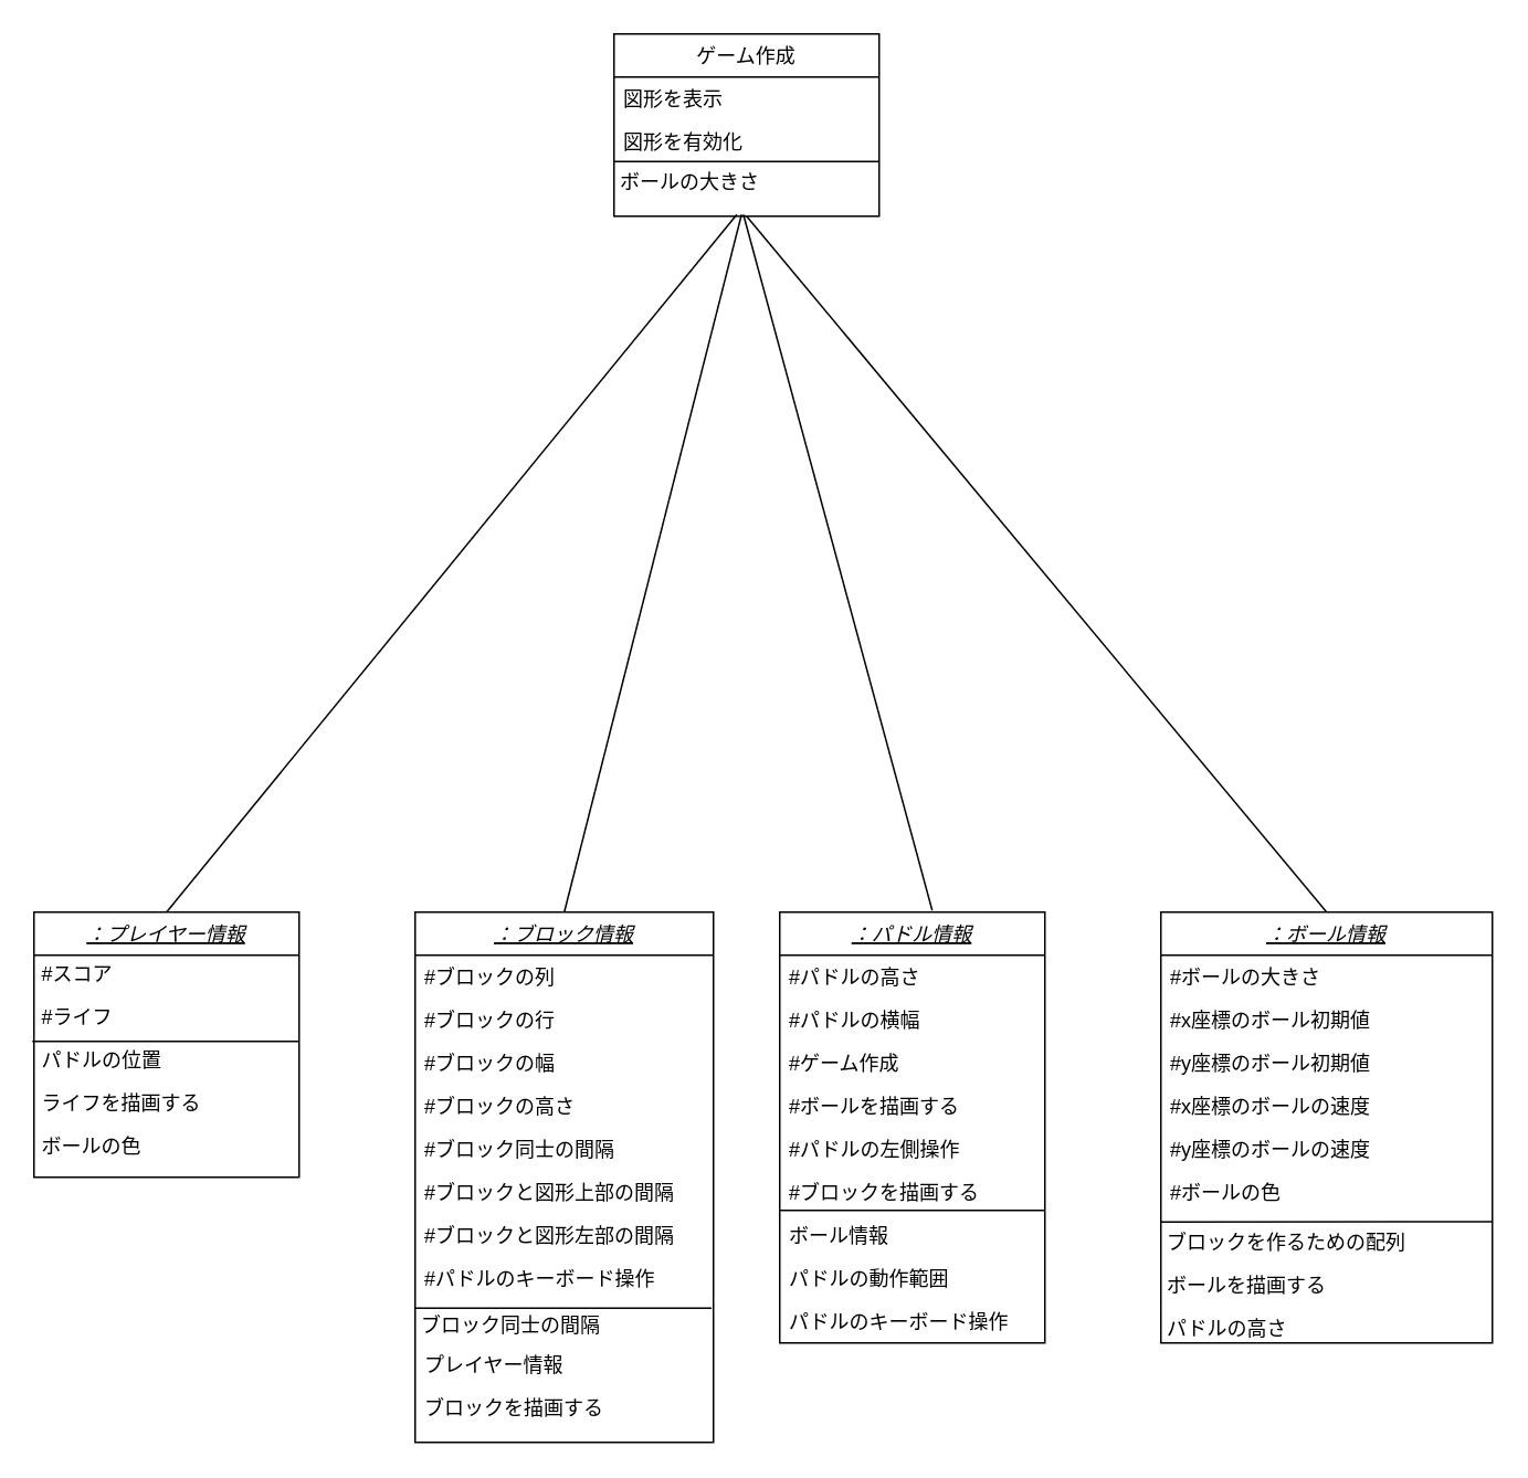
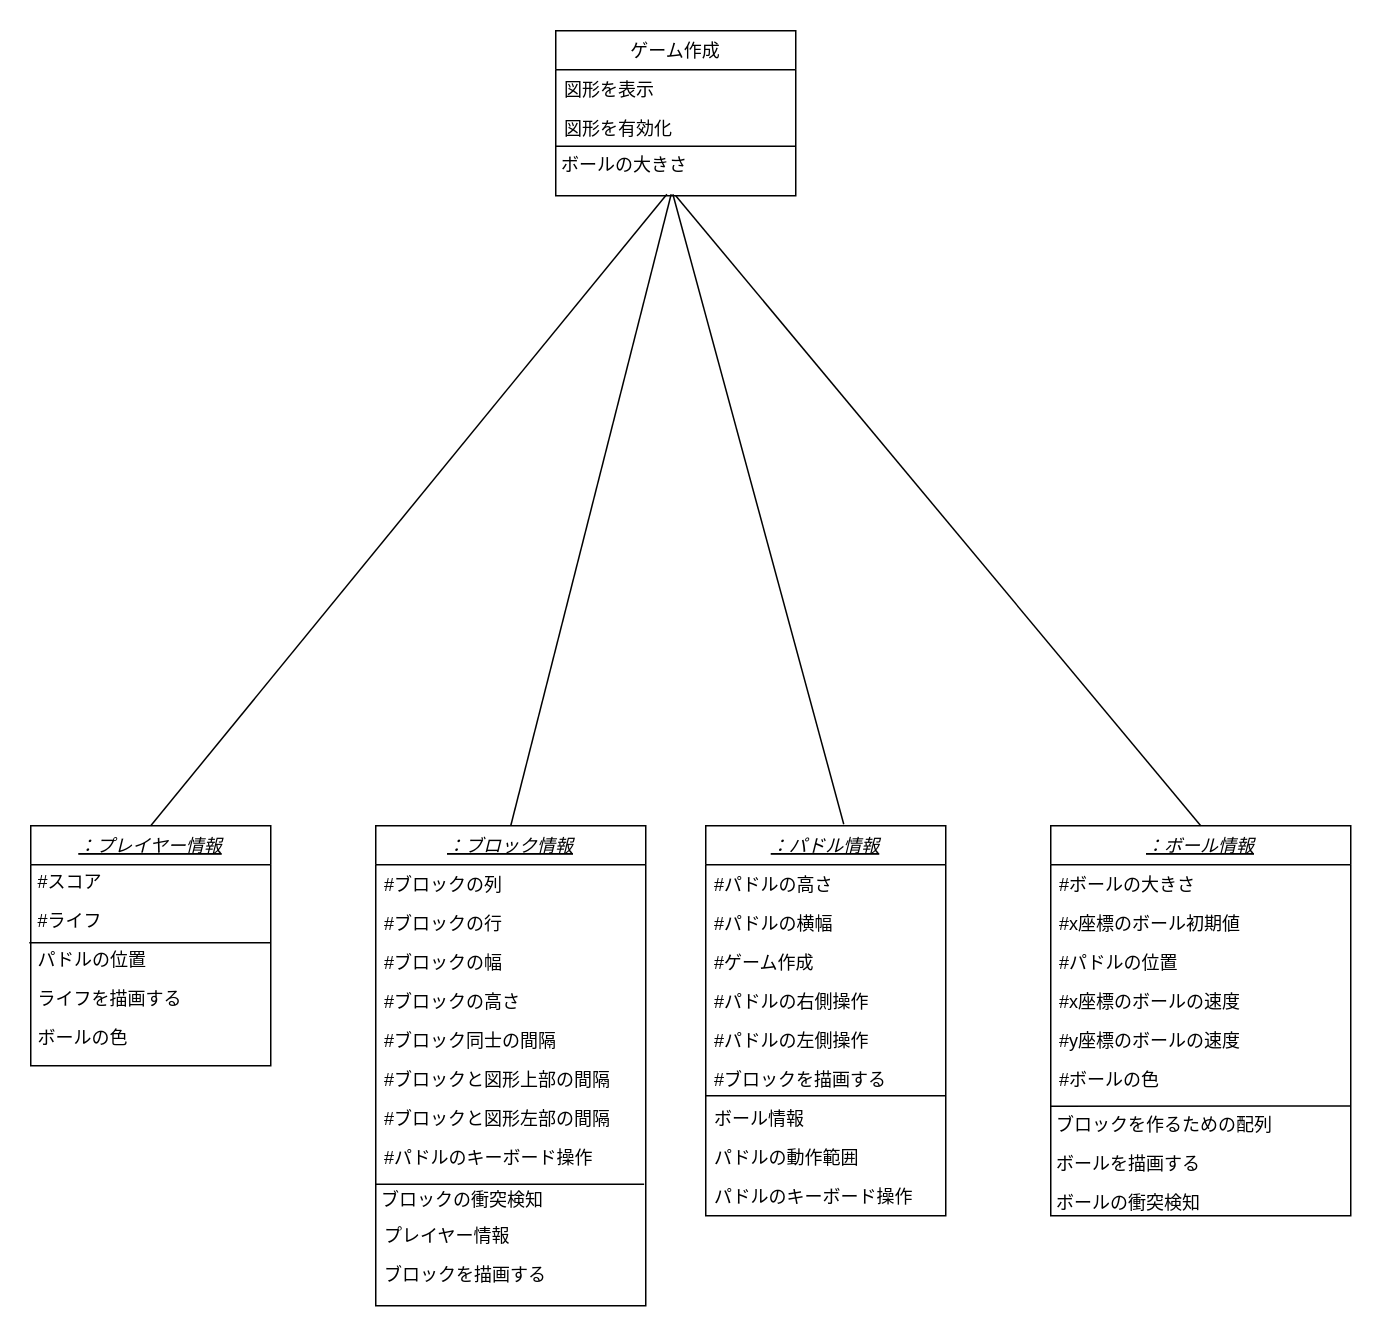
- <mxCell id="34" value="#y座標のボール初期値" style="text;align=left;verticalAlign=top;spacingLeft=4;spacingRight=4;overflow=hidden;rotatable=0;points=[[0,0.5],[1,0.5]];portConstraint=eastwest;rounded=0;shadow=0;html=0;" parent="31" vertex="1"><mxGeometry y="78" width="200" height="26" as="geometry" /></mxCell>
+ <mxCell id="34" value="#パドルの位置" style="text;align=left;verticalAlign=top;spacingLeft=4;spacingRight=4;overflow=hidden;rotatable=0;points=[[0,0.5],[1,0.5]];portConstraint=eastwest;rounded=0;shadow=0;html=0;" parent="31" vertex="1"><mxGeometry y="78" width="200" height="26" as="geometry" /></mxCell>
- <mxCell id="24" value="#ボールを描画する" style="text;align=left;verticalAlign=top;spacingLeft=4;spacingRight=4;overflow=hidden;rotatable=0;points=[[0,0.5],[1,0.5]];portConstraint=eastwest;rounded=0;shadow=0;html=0;" parent="20" vertex="1"><mxGeometry y="104" width="160" height="26" as="geometry" /></mxCell>
+ <mxCell id="24" value="#パドルの右側操作" style="text;align=left;verticalAlign=top;spacingLeft=4;spacingRight=4;overflow=hidden;rotatable=0;points=[[0,0.5],[1,0.5]];portConstraint=eastwest;rounded=0;shadow=0;html=0;" parent="20" vertex="1"><mxGeometry y="104" width="160" height="26" as="geometry" /></mxCell>
- <mxCell id="12" value="ブロック同士の間隔" style="text;align=left;verticalAlign=top;spacingLeft=0;spacingRight=4;overflow=hidden;rotatable=0;points=[[0,0.5],[1,0.5]];portConstraint=eastwest;rounded=0;shadow=0;html=0;spacing=4;" parent="2" vertex="1"><mxGeometry y="234" width="180" height="26" as="geometry" /></mxCell>
+ <mxCell id="12" value="ブロックの衝突検知" style="text;align=left;verticalAlign=top;spacingLeft=0;spacingRight=4;overflow=hidden;rotatable=0;points=[[0,0.5],[1,0.5]];portConstraint=eastwest;rounded=0;shadow=0;html=0;spacing=4;" parent="2" vertex="1"><mxGeometry y="234" width="180" height="26" as="geometry" /></mxCell>
- <mxCell id="41" value="パドルの高さ" style="text;align=left;verticalAlign=top;spacingLeft=-2;spacingRight=2;overflow=hidden;rotatable=0;points=[[0,0.5],[1,0.5]];portConstraint=eastwest;rounded=0;shadow=0;html=0;spacing=6;" parent="31" vertex="1"><mxGeometry y="234" width="200" height="26" as="geometry" /></mxCell>
+ <mxCell id="41" value="ボールの衝突検知" style="text;align=left;verticalAlign=top;spacingLeft=-2;spacingRight=2;overflow=hidden;rotatable=0;points=[[0,0.5],[1,0.5]];portConstraint=eastwest;rounded=0;shadow=0;html=0;spacing=6;" parent="31" vertex="1"><mxGeometry y="234" width="200" height="26" as="geometry" /></mxCell>
